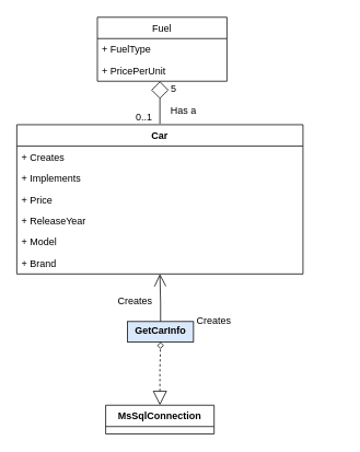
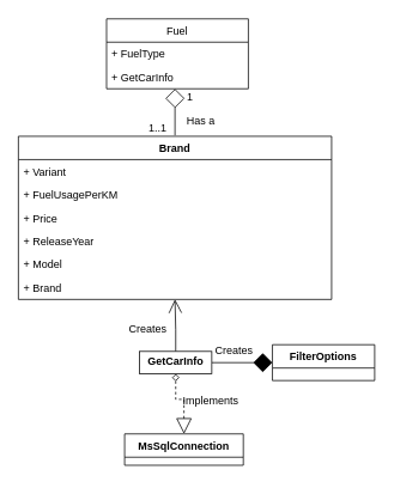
- <mxCell id="12" value="+ PricePerUnit" style="text;strokeColor=none;fillColor=none;align=left;verticalAlign=top;spacingLeft=4;spacingRight=4;overflow=hidden;rotatable=0;points=[[0,0.5],[1,0.5]];portConstraint=eastwest;" vertex="1" parent="10"><mxGeometry y="52" width="158" height="26" as="geometry" /></mxCell>
+ <mxCell id="12" value="+ GetCarInfo" style="text;strokeColor=none;fillColor=none;align=left;verticalAlign=top;spacingLeft=4;spacingRight=4;overflow=hidden;rotatable=0;points=[[0,0.5],[1,0.5]];portConstraint=eastwest;" vertex="1" parent="10"><mxGeometry y="52" width="158" height="26" as="geometry" /></mxCell>
- <mxCell id="19" value="5" style="text;html=1;align=center;verticalAlign=middle;resizable=0;points=[];autosize=1;strokeColor=none;fillColor=none;" vertex="1" parent="1"><mxGeometry x="198" y="95" width="25" height="26" as="geometry" /></mxCell>
+ <mxCell id="19" value="1" style="text;html=1;align=center;verticalAlign=middle;resizable=0;points=[];autosize=1;strokeColor=none;fillColor=none;" vertex="1" parent="1"><mxGeometry x="198" y="95" width="25" height="26" as="geometry" /></mxCell>
- <mxCell id="20" value="0..1" style="text;html=1;align=center;verticalAlign=middle;resizable=0;points=[];autosize=1;strokeColor=none;fillColor=none;" vertex="1" parent="1"><mxGeometry x="156" y="129" width="38" height="26" as="geometry" /></mxCell>
+ <mxCell id="20" value="1..1" style="text;html=1;align=center;verticalAlign=middle;resizable=0;points=[];autosize=1;strokeColor=none;fillColor=none;" vertex="1" parent="1"><mxGeometry x="156" y="129" width="38" height="26" as="geometry" /></mxCell>
- <mxCell id="3" value="Car" style="swimlane;fontStyle=1;align=center;verticalAlign=top;childLayout=stackLayout;horizontal=1;startSize=26;horizontalStack=0;resizeParent=1;resizeParentMax=0;resizeLast=0;collapsible=1;marginBottom=0;" vertex="1" parent="1"><mxGeometry x="20" y="151" width="349" height="182" as="geometry" /></mxCell>
+ <mxCell id="3" value="Brand" style="swimlane;fontStyle=1;align=center;verticalAlign=top;childLayout=stackLayout;horizontal=1;startSize=26;horizontalStack=0;resizeParent=1;resizeParentMax=0;resizeLast=0;collapsible=1;marginBottom=0;" vertex="1" parent="1"><mxGeometry x="20" y="151" width="349" height="182" as="geometry" /></mxCell>
- <mxCell id="4" value="+ Creates" style="text;strokeColor=none;fillColor=none;align=left;verticalAlign=top;spacingLeft=4;spacingRight=4;overflow=hidden;rotatable=0;points=[[0,0.5],[1,0.5]];portConstraint=eastwest;" vertex="1" parent="3"><mxGeometry y="26" width="349" height="26" as="geometry" /></mxCell>
+ <mxCell id="4" value="+ Variant" style="text;strokeColor=none;fillColor=none;align=left;verticalAlign=top;spacingLeft=4;spacingRight=4;overflow=hidden;rotatable=0;points=[[0,0.5],[1,0.5]];portConstraint=eastwest;" vertex="1" parent="3"><mxGeometry y="26" width="349" height="26" as="geometry" /></mxCell>
- <mxCell id="5" value="+ Implements" style="text;strokeColor=none;fillColor=none;align=left;verticalAlign=top;spacingLeft=4;spacingRight=4;overflow=hidden;rotatable=0;points=[[0,0.5],[1,0.5]];portConstraint=eastwest;" vertex="1" parent="3"><mxGeometry y="52" width="349" height="26" as="geometry" /></mxCell>
+ <mxCell id="5" value="+ FuelUsagePerKM" style="text;strokeColor=none;fillColor=none;align=left;verticalAlign=top;spacingLeft=4;spacingRight=4;overflow=hidden;rotatable=0;points=[[0,0.5],[1,0.5]];portConstraint=eastwest;" vertex="1" parent="3"><mxGeometry y="52" width="349" height="26" as="geometry" /></mxCell>
- <mxCell id="15" value="&lt;p style=&quot;margin:0px;margin-top:4px;text-align:center;&quot;&gt;&lt;b&gt;GetCarInfo&lt;/b&gt;&lt;/p&gt;" style="verticalAlign=top;align=left;overflow=fill;fontSize=12;fontFamily=Helvetica;html=1;fillColor=#dae8fc;" vertex="1" parent="1"><mxGeometry x="155" y="391" width="80.5" height="25" as="geometry" /></mxCell>
+ <mxCell id="15" value="&lt;p style=&quot;margin:0px;margin-top:4px;text-align:center;&quot;&gt;&lt;b&gt;GetCarInfo&lt;/b&gt;&lt;/p&gt;" style="verticalAlign=top;align=left;overflow=fill;fontSize=12;fontFamily=Helvetica;html=1;" vertex="1" parent="1"><mxGeometry x="155" y="391" width="80.5" height="25" as="geometry" /></mxCell>
+ <mxCell id="13" style="edgeStyle=orthogonalEdgeStyle;rounded=0;orthogonalLoop=1;jettySize=auto;html=1;exitX=1;exitY=0.5;exitDx=0;exitDy=0;endArrow=diamond;endFill=1;endSize=19;" edge="1" parent="1" source="15" target="16"><mxGeometry relative="1" as="geometry" /></mxCell>
+ <mxCell id="16" value="FilterOptions" style="swimlane;fontStyle=1;align=center;verticalAlign=top;childLayout=stackLayout;horizontal=1;startSize=26;horizontalStack=0;resizeParent=1;resizeParentMax=0;resizeLast=0;collapsible=1;marginBottom=0;" vertex="1" parent="1"><mxGeometry x="303" y="383.5" width="114" height="40" as="geometry" /></mxCell>
+ <mxCell id="24" value="Implements" style="text;html=1;align=center;verticalAlign=middle;resizable=0;points=[];autosize=1;strokeColor=none;fillColor=none;" vertex="1" parent="1"><mxGeometry x="194" y="433" width="80" height="26" as="geometry" /></mxCell>
- <mxCell id="18" value="MsSqlConnection" style="swimlane;fontStyle=1;align=center;verticalAlign=top;childLayout=stackLayout;horizontal=1;startSize=26;horizontalStack=0;resizeParent=1;resizeParentMax=0;resizeLast=0;collapsible=1;marginBottom=0;" vertex="1" parent="1"><mxGeometry x="128.38" y="493" width="132.25" height="35" as="geometry" /></mxCell>
+ <mxCell id="18" value="MsSqlConnection" style="swimlane;fontStyle=1;align=center;verticalAlign=top;childLayout=stackLayout;horizontal=1;startSize=26;horizontalStack=0;resizeParent=1;resizeParentMax=0;resizeLast=0;collapsible=1;marginBottom=0;" vertex="1" parent="1"><mxGeometry x="138.38" y="483" width="132.25" height="35" as="geometry" /></mxCell>
